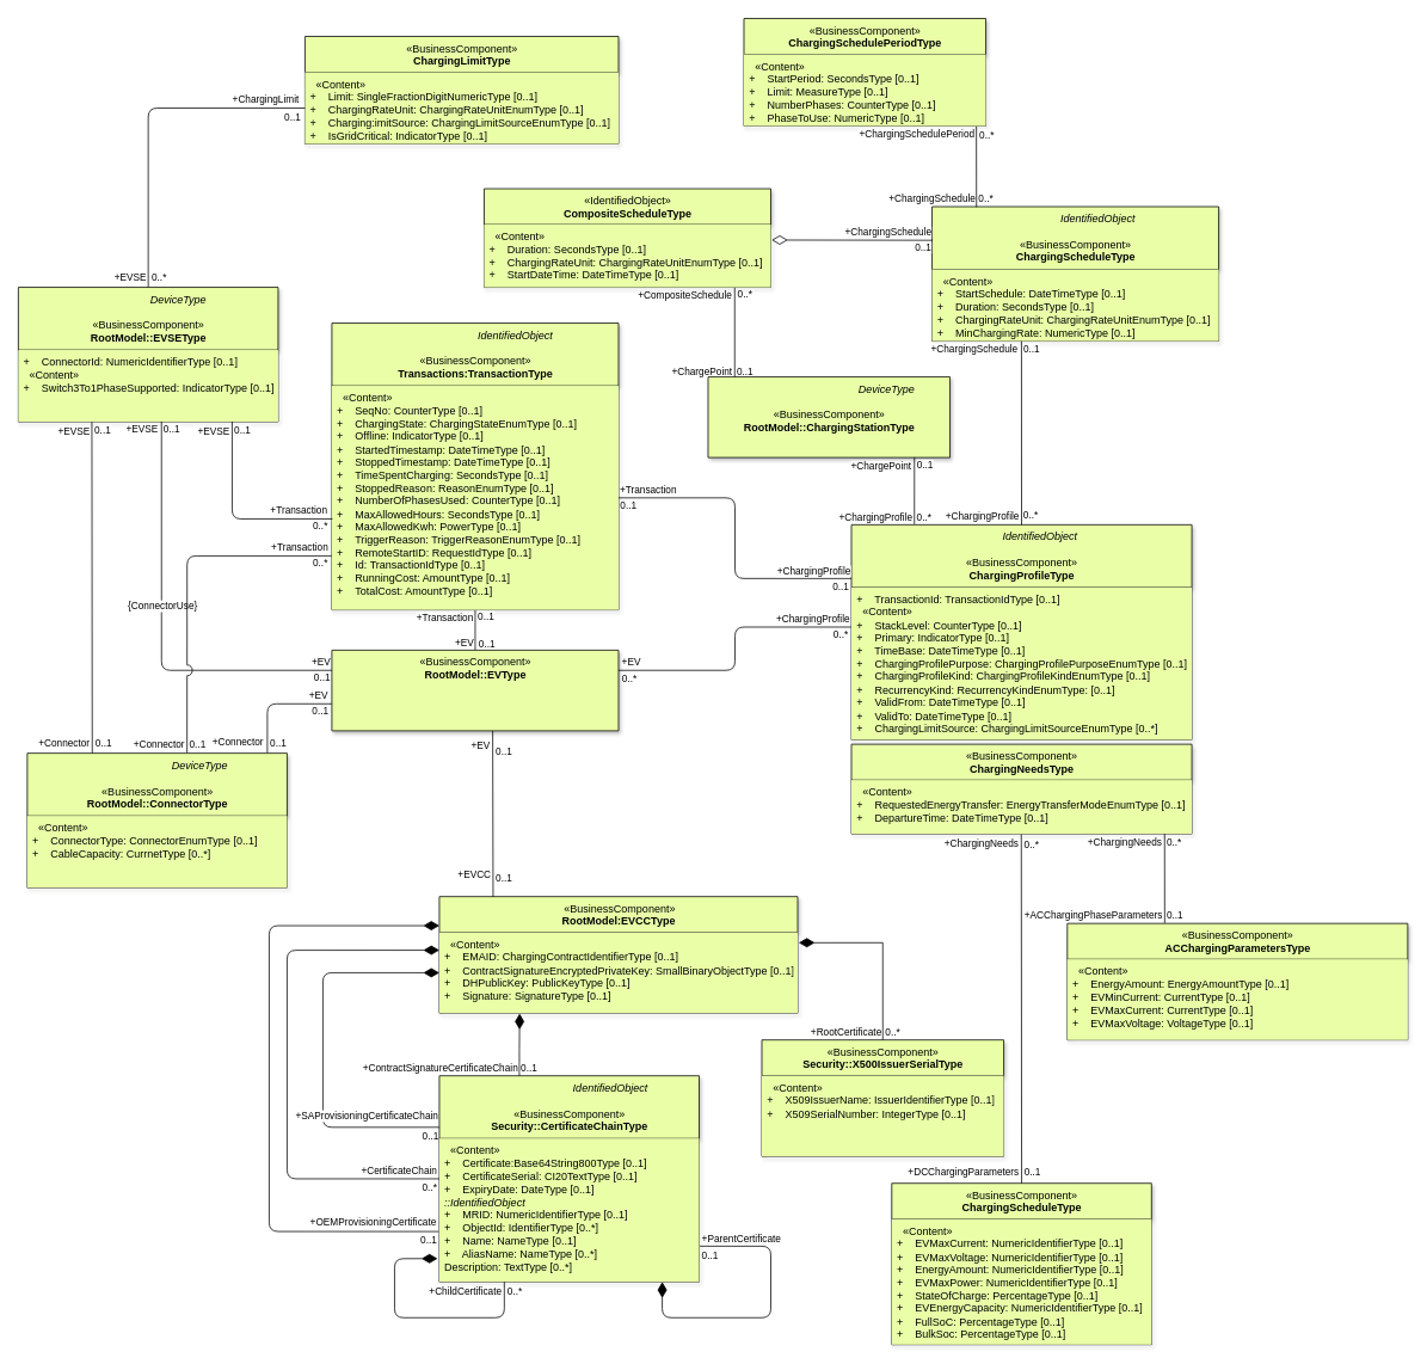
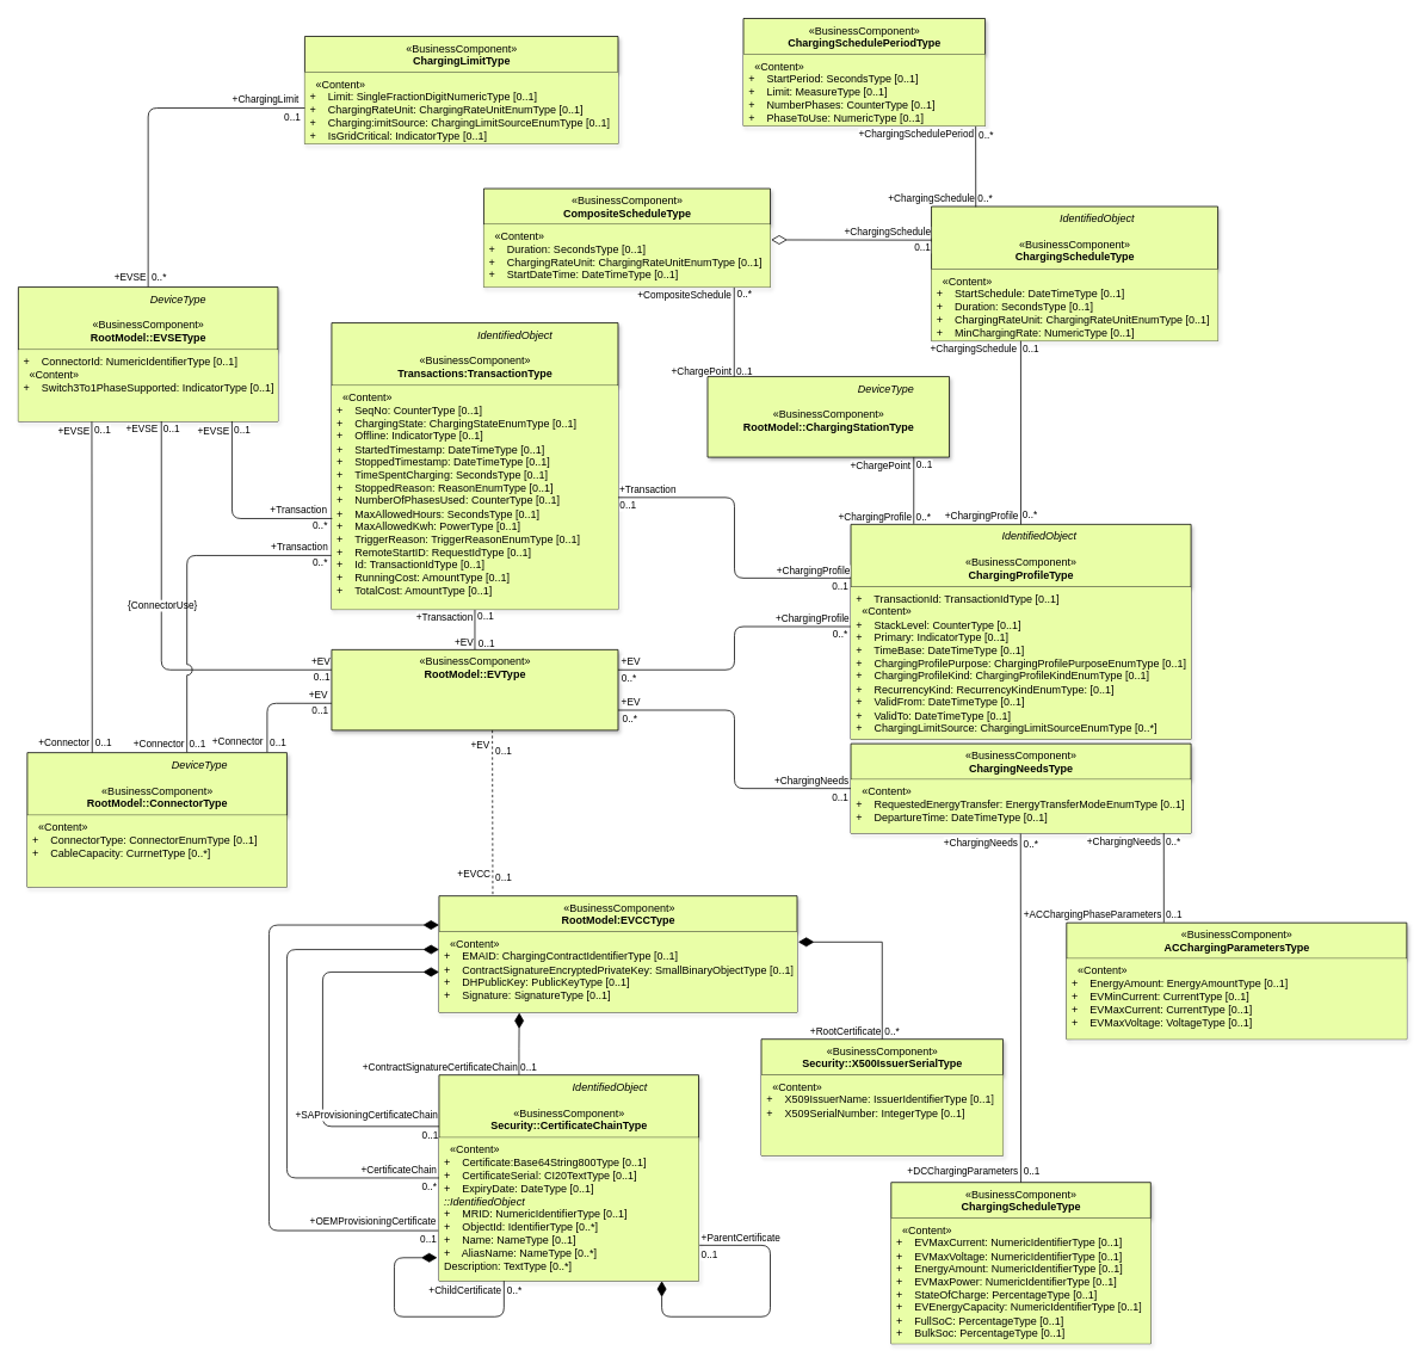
- <mxCell id="11" value="&lt;font style=&quot;font-size: 12px;&quot;&gt;&lt;span style=&quot;background-color: initial; font-size: 12px;&quot;&gt;«IdentifiedObject»&lt;br style=&quot;font-size: 12px;&quot;&gt;&lt;/span&gt;&lt;b style=&quot;font-size: 12px;&quot;&gt;CompositeScheduleType&lt;/b&gt;&lt;/font&gt;" style="swimlane;fontStyle=0;align=center;verticalAlign=top;childLayout=stackLayout;horizontal=1;startSize=40;horizontalStack=0;resizeParent=1;resizeParentMax=0;resizeLast=0;collapsible=0;marginBottom=0;html=1;fillColor=#e9fea7;shadow=1;fontSize=12;" vertex="1" parent="1"><mxGeometry x="540" y="210" width="320" height="110" as="geometry" /></mxCell>
+ <mxCell id="11" value="&lt;font style=&quot;font-size: 12px;&quot;&gt;&lt;span style=&quot;background-color: initial; font-size: 12px;&quot;&gt;«BusinessComponent»&lt;br style=&quot;font-size: 12px;&quot;&gt;&lt;/span&gt;&lt;b style=&quot;font-size: 12px;&quot;&gt;CompositeScheduleType&lt;/b&gt;&lt;/font&gt;" style="swimlane;fontStyle=0;align=center;verticalAlign=top;childLayout=stackLayout;horizontal=1;startSize=40;horizontalStack=0;resizeParent=1;resizeParentMax=0;resizeLast=0;collapsible=0;marginBottom=0;html=1;fillColor=#e9fea7;shadow=1;fontSize=12;" vertex="1" parent="1"><mxGeometry x="540" y="210" width="320" height="110" as="geometry" /></mxCell>
+ <mxCell id="32" style="edgeStyle=orthogonalEdgeStyle;rounded=1;orthogonalLoop=1;jettySize=auto;html=1;entryX=1;entryY=0.75;entryDx=0;entryDy=0;endArrow=none;endFill=0;curved=0;" edge="1" parent="1" source="37" target="49"><mxGeometry relative="1" as="geometry" /></mxCell>
+ <mxCell id="33" value="+EV" style="edgeLabel;html=1;align=center;verticalAlign=middle;resizable=0;points=[];" vertex="1" connectable="0" parent="32"><mxGeometry x="0.921" relative="1" as="geometry"><mxPoint y="-9" as="offset" /></mxGeometry></mxCell>
+ <mxCell id="34" value="0..*" style="edgeLabel;html=1;align=center;verticalAlign=middle;resizable=0;points=[];" vertex="1" connectable="0" parent="32"><mxGeometry x="0.918" relative="1" as="geometry"><mxPoint x="-2" y="9" as="offset" /></mxGeometry></mxCell>
+ <mxCell id="35" value="+ChargingNeeds" style="edgeLabel;html=1;align=center;verticalAlign=middle;resizable=0;points=[];" vertex="1" connectable="0" parent="32"><mxGeometry x="-0.923" relative="1" as="geometry"><mxPoint x="-32" y="-9" as="offset" /></mxGeometry></mxCell>
+ <mxCell id="36" value="0..1" style="edgeLabel;html=1;align=center;verticalAlign=middle;resizable=0;points=[];" vertex="1" connectable="0" parent="32"><mxGeometry x="-0.899" y="1" relative="1" as="geometry"><mxPoint x="5" y="8" as="offset" /></mxGeometry></mxCell>
- <mxCell id="115" style="rounded=0;orthogonalLoop=1;jettySize=auto;html=1;exitX=0.561;exitY=1;exitDx=0;exitDy=0;entryX=0.15;entryY=0.003;entryDx=0;entryDy=0;entryPerimeter=0;endArrow=none;endFill=0;exitPerimeter=0;" edge="1" parent="1" source="49" target="52"><mxGeometry relative="1" as="geometry" /></mxCell>
+ <mxCell id="115" style="rounded=0;orthogonalLoop=1;jettySize=auto;html=1;exitX=0.561;exitY=1;exitDx=0;exitDy=0;entryX=0.15;entryY=0.003;entryDx=0;entryDy=0;entryPerimeter=0;endArrow=none;endFill=0;exitPerimeter=0;dashed=1;" edge="1" parent="1" source="49" target="52"><mxGeometry relative="1" as="geometry" /></mxCell>
